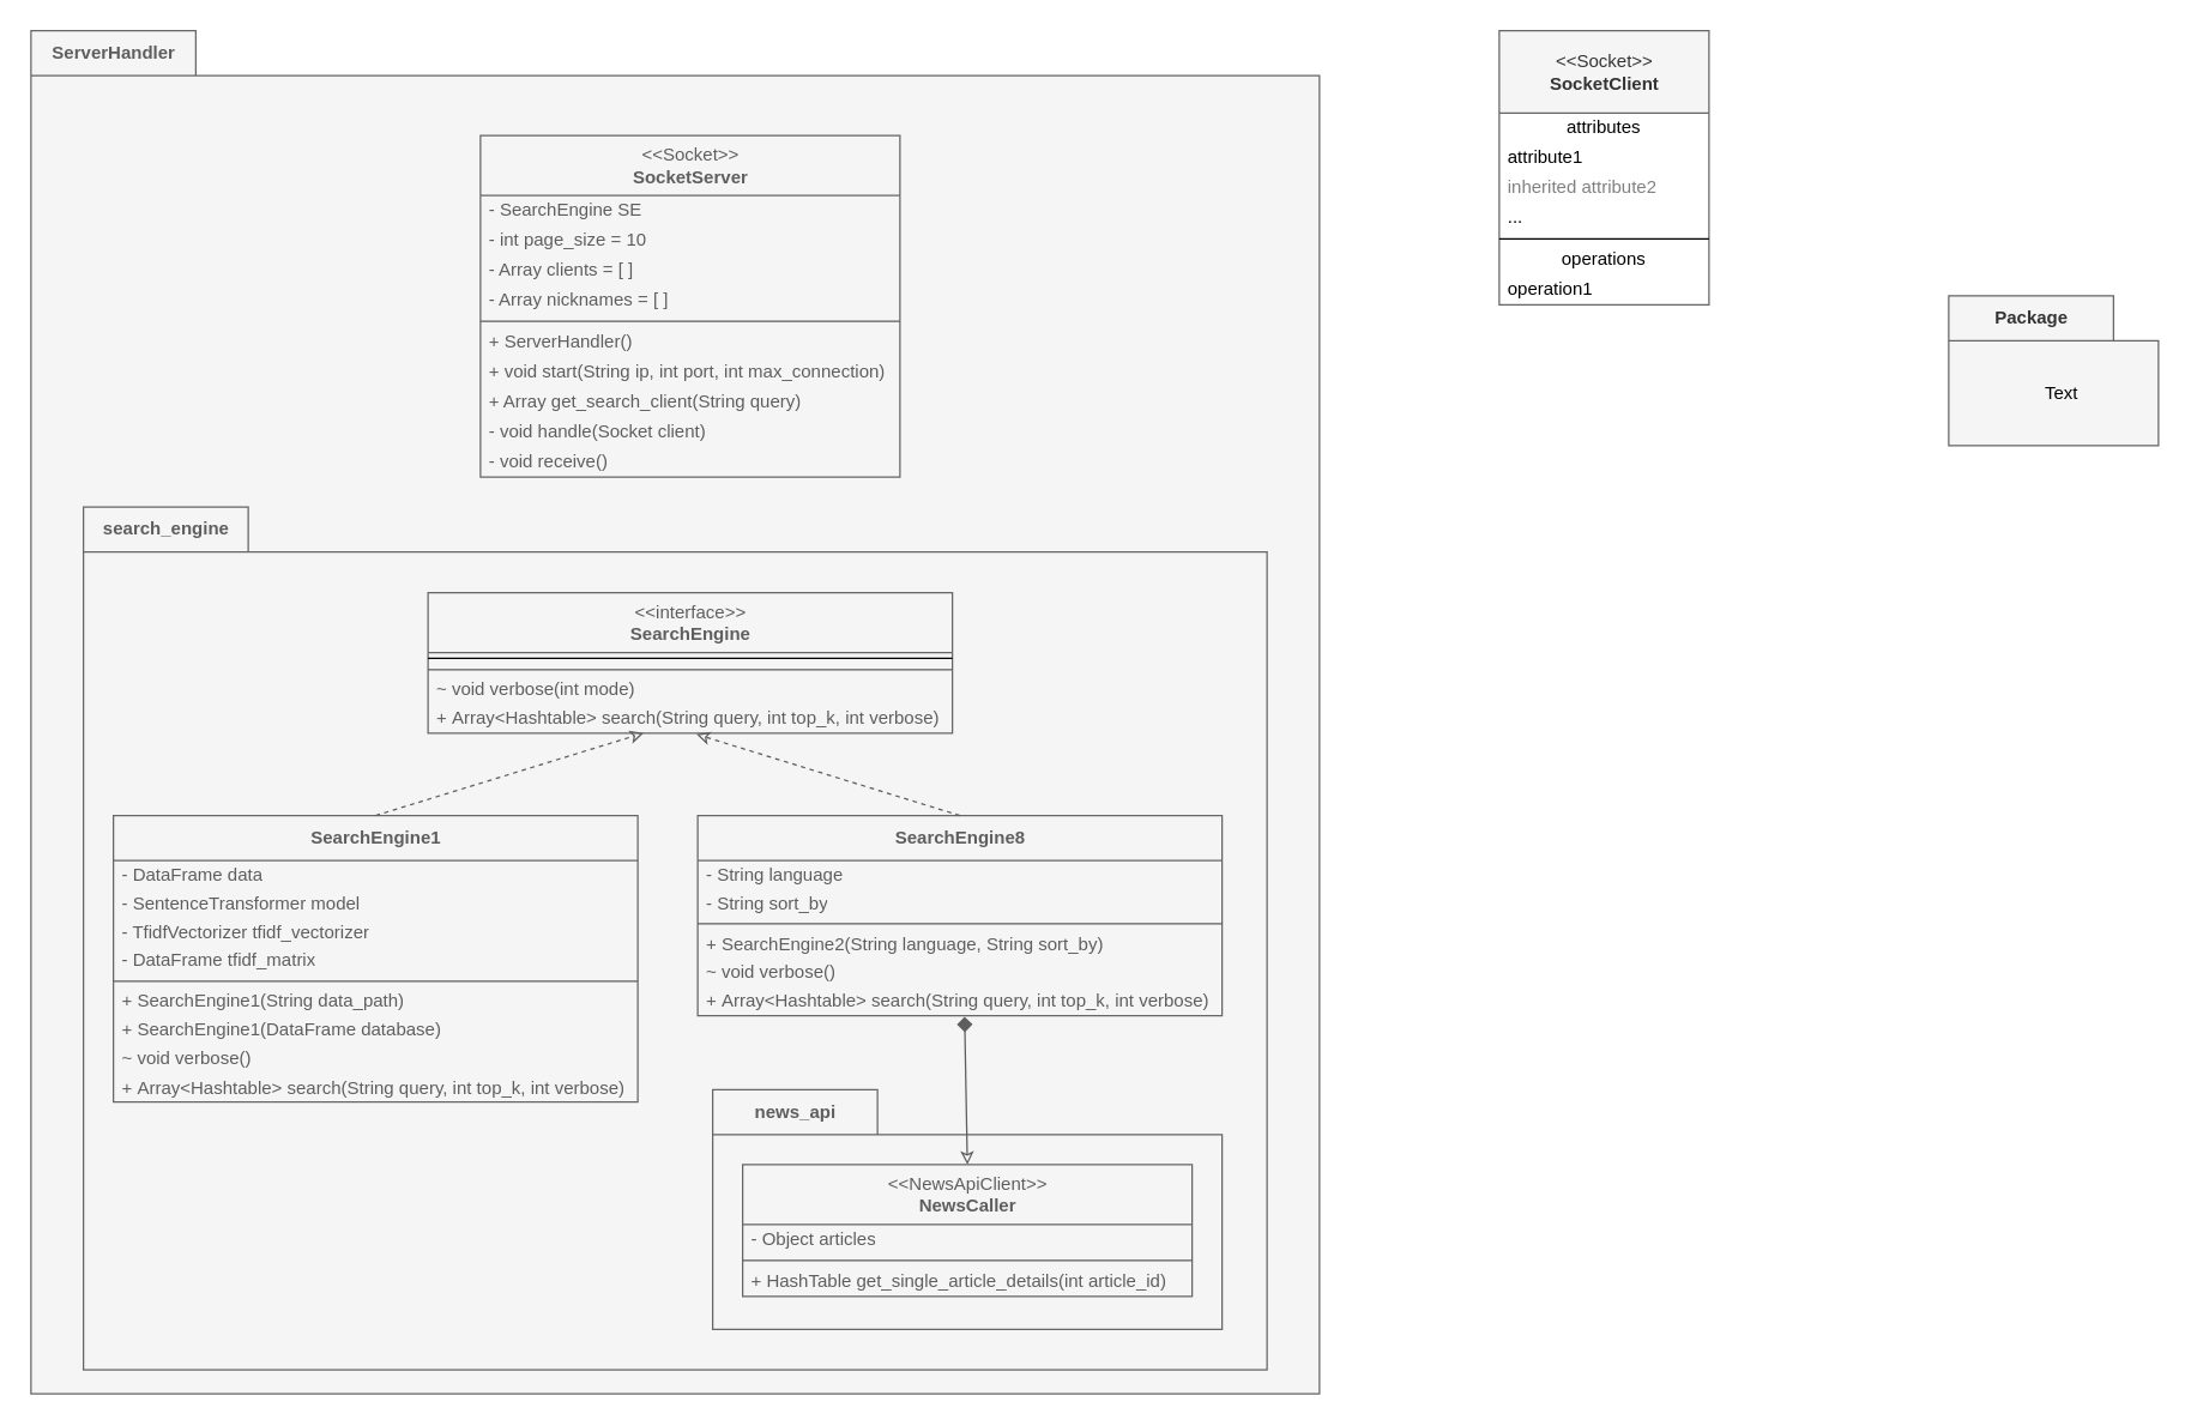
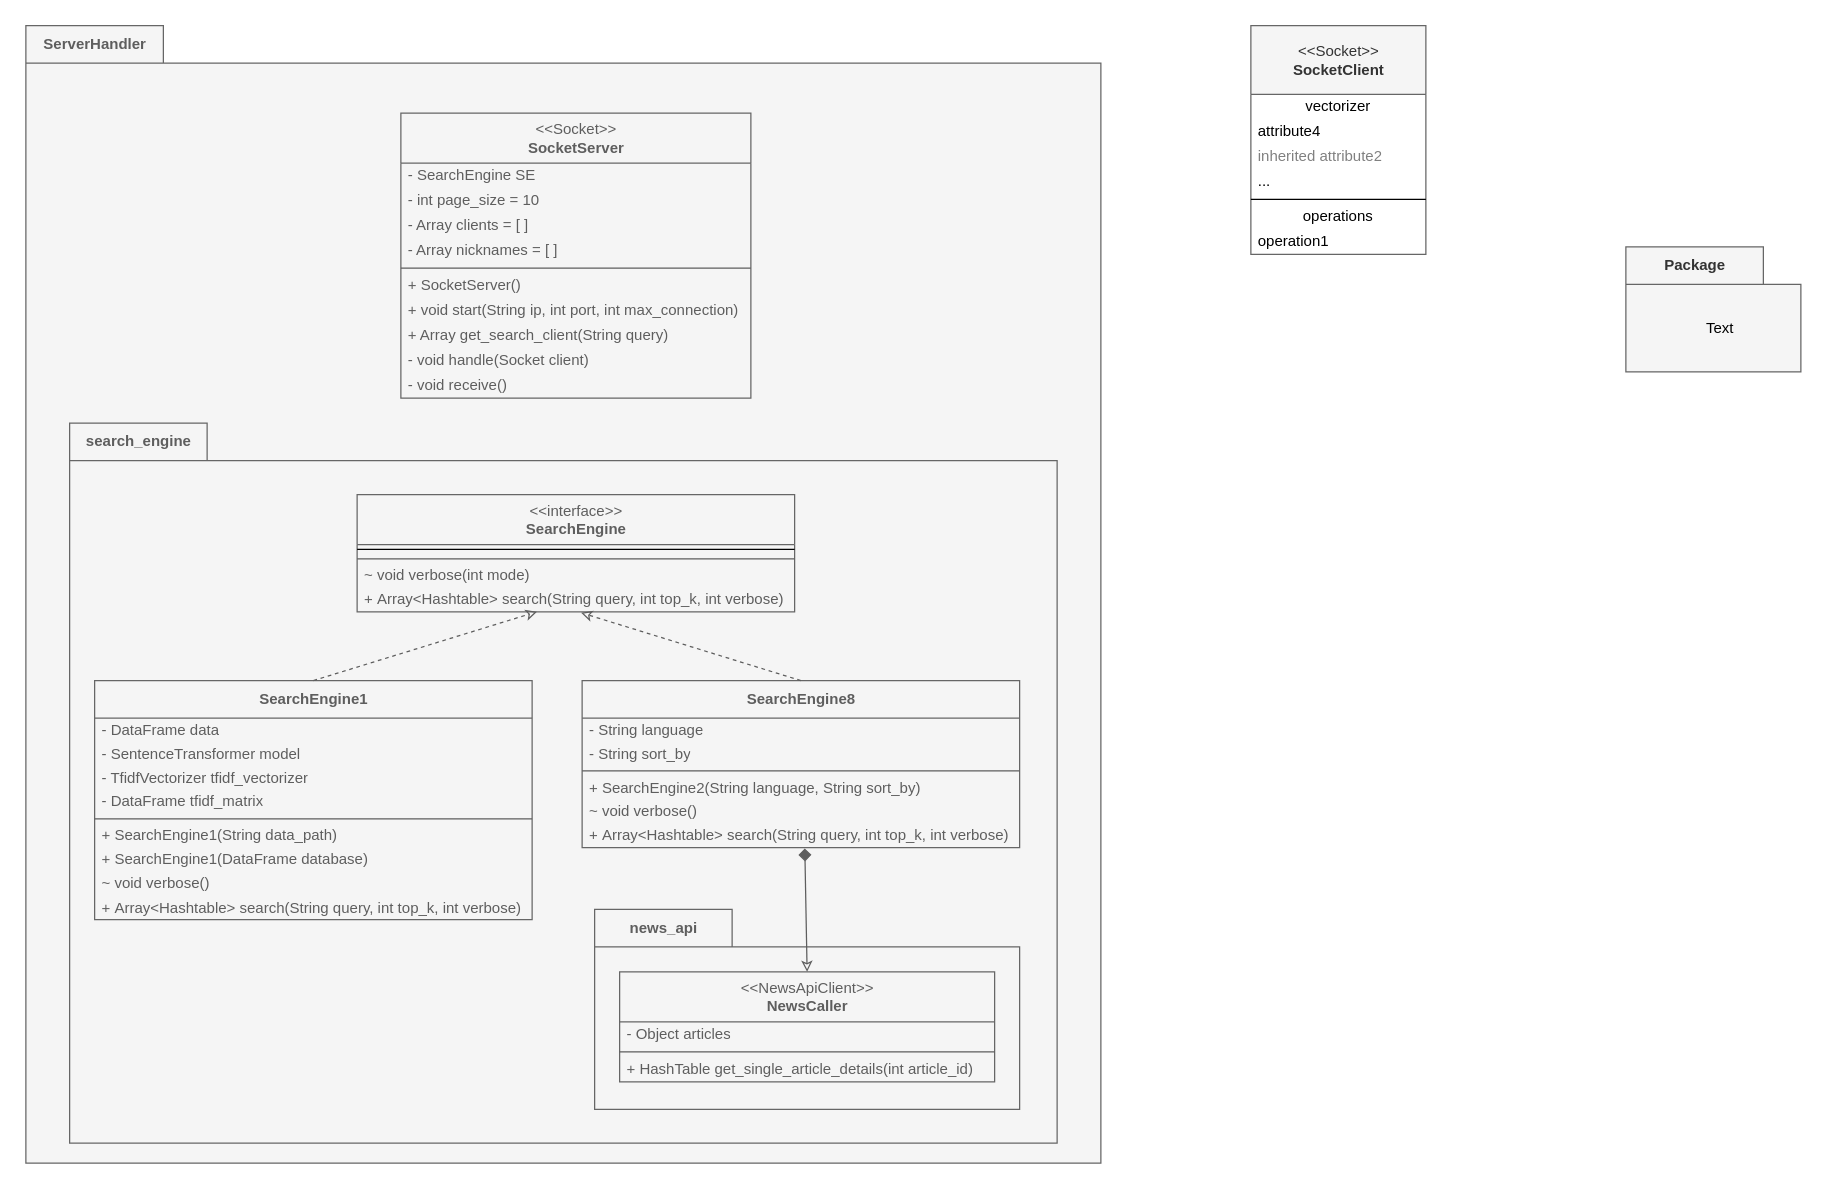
- <mxCell id="48" value="attributes" style="text;html=1;strokeColor=none;fillColor=none;align=center;verticalAlign=middle;spacingLeft=4;spacingRight=4;overflow=hidden;rotatable=0;points=[[0,0.5],[1,0.5]];portConstraint=eastwest;" vertex="1" parent="47"><mxGeometry y="55" width="140" height="20" as="geometry" /></mxCell>
+ <mxCell id="48" value="vectorizer" style="text;html=1;strokeColor=none;fillColor=none;align=center;verticalAlign=middle;spacingLeft=4;spacingRight=4;overflow=hidden;rotatable=0;points=[[0,0.5],[1,0.5]];portConstraint=eastwest;" vertex="1" parent="47"><mxGeometry y="55" width="140" height="20" as="geometry" /></mxCell>
- <mxCell id="49" value="attribute1" style="text;html=1;strokeColor=none;fillColor=none;align=left;verticalAlign=middle;spacingLeft=4;spacingRight=4;overflow=hidden;rotatable=0;points=[[0,0.5],[1,0.5]];portConstraint=eastwest;" vertex="1" parent="47"><mxGeometry y="75" width="140" height="20" as="geometry" /></mxCell>
+ <mxCell id="49" value="attribute4" style="text;html=1;strokeColor=none;fillColor=none;align=left;verticalAlign=middle;spacingLeft=4;spacingRight=4;overflow=hidden;rotatable=0;points=[[0,0.5],[1,0.5]];portConstraint=eastwest;" vertex="1" parent="47"><mxGeometry y="75" width="140" height="20" as="geometry" /></mxCell>
- <mxCell id="42" value="+ ServerHandler()" style="text;html=1;strokeColor=none;fillColor=none;align=left;verticalAlign=middle;spacingLeft=4;spacingRight=4;overflow=hidden;rotatable=0;points=[[0,0.5],[1,0.5]];portConstraint=eastwest;fontColor=#5E5E5E;" parent="36" vertex="1"><mxGeometry y="128" width="280" height="20" as="geometry" /></mxCell>
+ <mxCell id="42" value="+ SocketServer()" style="text;html=1;strokeColor=none;fillColor=none;align=left;verticalAlign=middle;spacingLeft=4;spacingRight=4;overflow=hidden;rotatable=0;points=[[0,0.5],[1,0.5]];portConstraint=eastwest;fontColor=#5E5E5E;" parent="36" vertex="1"><mxGeometry y="128" width="280" height="20" as="geometry" /></mxCell>
